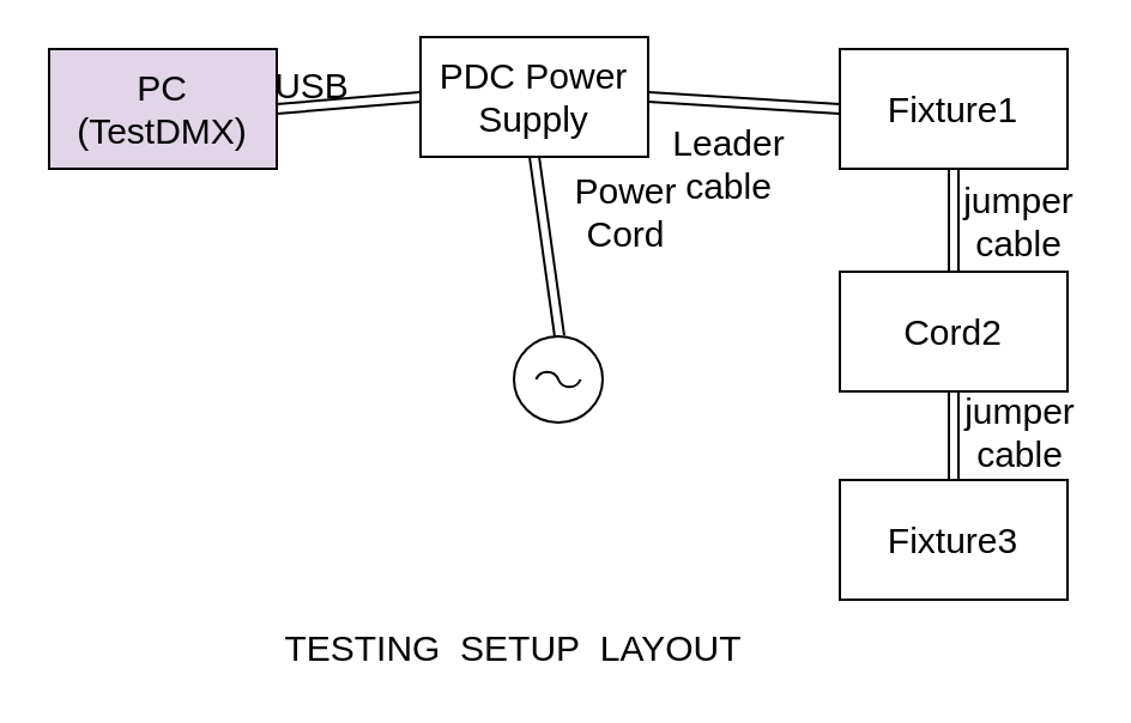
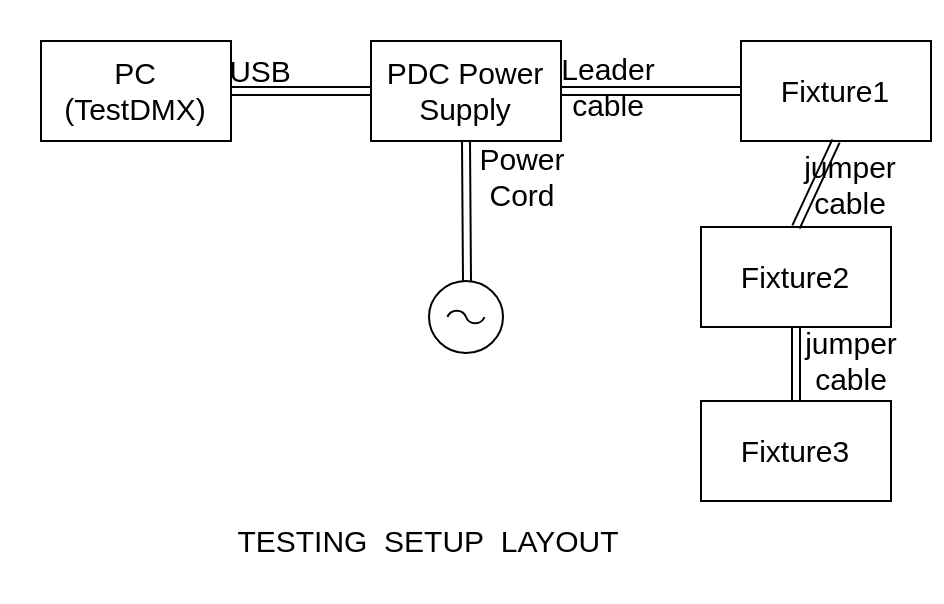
- <mxCell id="2" value="PDC Power Supply" style="rounded=0;whiteSpace=wrap;html=1;fillColor=#ffffff;strokeColor=#000000;fontSize=15;" vertex="1" parent="1"><mxGeometry x="175" y="15" width="95" height="50" as="geometry" /></mxCell>
+ <mxCell id="2" value="PDC Power Supply" style="rounded=0;whiteSpace=wrap;html=1;fillColor=#ffffff;strokeColor=#000000;fontSize=15;" vertex="1" parent="1"><mxGeometry x="185" y="20" width="95" height="50" as="geometry" /></mxCell>
- <mxCell id="3" value="PC&lt;br&gt;(TestDMX)&lt;br&gt;" style="rounded=0;whiteSpace=wrap;html=1;fillColor=#e1d5e7;strokeColor=#000000;fontSize=15;" vertex="1" parent="1"><mxGeometry x="20" y="20" width="95" height="50" as="geometry" /></mxCell>
+ <mxCell id="3" value="PC&lt;br&gt;(TestDMX)&lt;br&gt;" style="rounded=0;whiteSpace=wrap;html=1;fillColor=#ffffff;strokeColor=#000000;fontSize=15;" vertex="1" parent="1"><mxGeometry x="20" y="20" width="95" height="50" as="geometry" /></mxCell>
- <mxCell id="5" value="Fixture1" style="rounded=0;whiteSpace=wrap;html=1;fillColor=#ffffff;strokeColor=#000000;fontSize=15;" vertex="1" parent="1"><mxGeometry x="350" y="20" width="95" height="50" as="geometry" /></mxCell>
+ <mxCell id="5" value="Fixture1" style="rounded=0;whiteSpace=wrap;html=1;fillColor=#ffffff;strokeColor=#000000;fontSize=15;" vertex="1" parent="1"><mxGeometry x="370" y="20" width="95" height="50" as="geometry" /></mxCell>
- <mxCell id="12" value="Leader cable" style="text;html=1;strokeColor=none;fillColor=none;align=center;verticalAlign=middle;whiteSpace=wrap;rounded=0;fontSize=15;" vertex="1" parent="1"><mxGeometry x="290" y="55" width="28" height="26" as="geometry" /></mxCell>
+ <mxCell id="12" value="Leader cable" style="text;html=1;strokeColor=none;fillColor=none;align=center;verticalAlign=middle;whiteSpace=wrap;rounded=0;fontSize=15;" vertex="1" parent="1"><mxGeometry x="290" y="30" width="28" height="26" as="geometry" /></mxCell>
- <mxCell id="6" value="Cord2" style="rounded=0;whiteSpace=wrap;html=1;fillColor=#ffffff;strokeColor=#000000;fontSize=15;" vertex="1" parent="1"><mxGeometry x="350" y="113" width="95" height="50" as="geometry" /></mxCell>
+ <mxCell id="6" value="Fixture2" style="rounded=0;whiteSpace=wrap;html=1;fillColor=#ffffff;strokeColor=#000000;fontSize=15;" vertex="1" parent="1"><mxGeometry x="350" y="113" width="95" height="50" as="geometry" /></mxCell>
